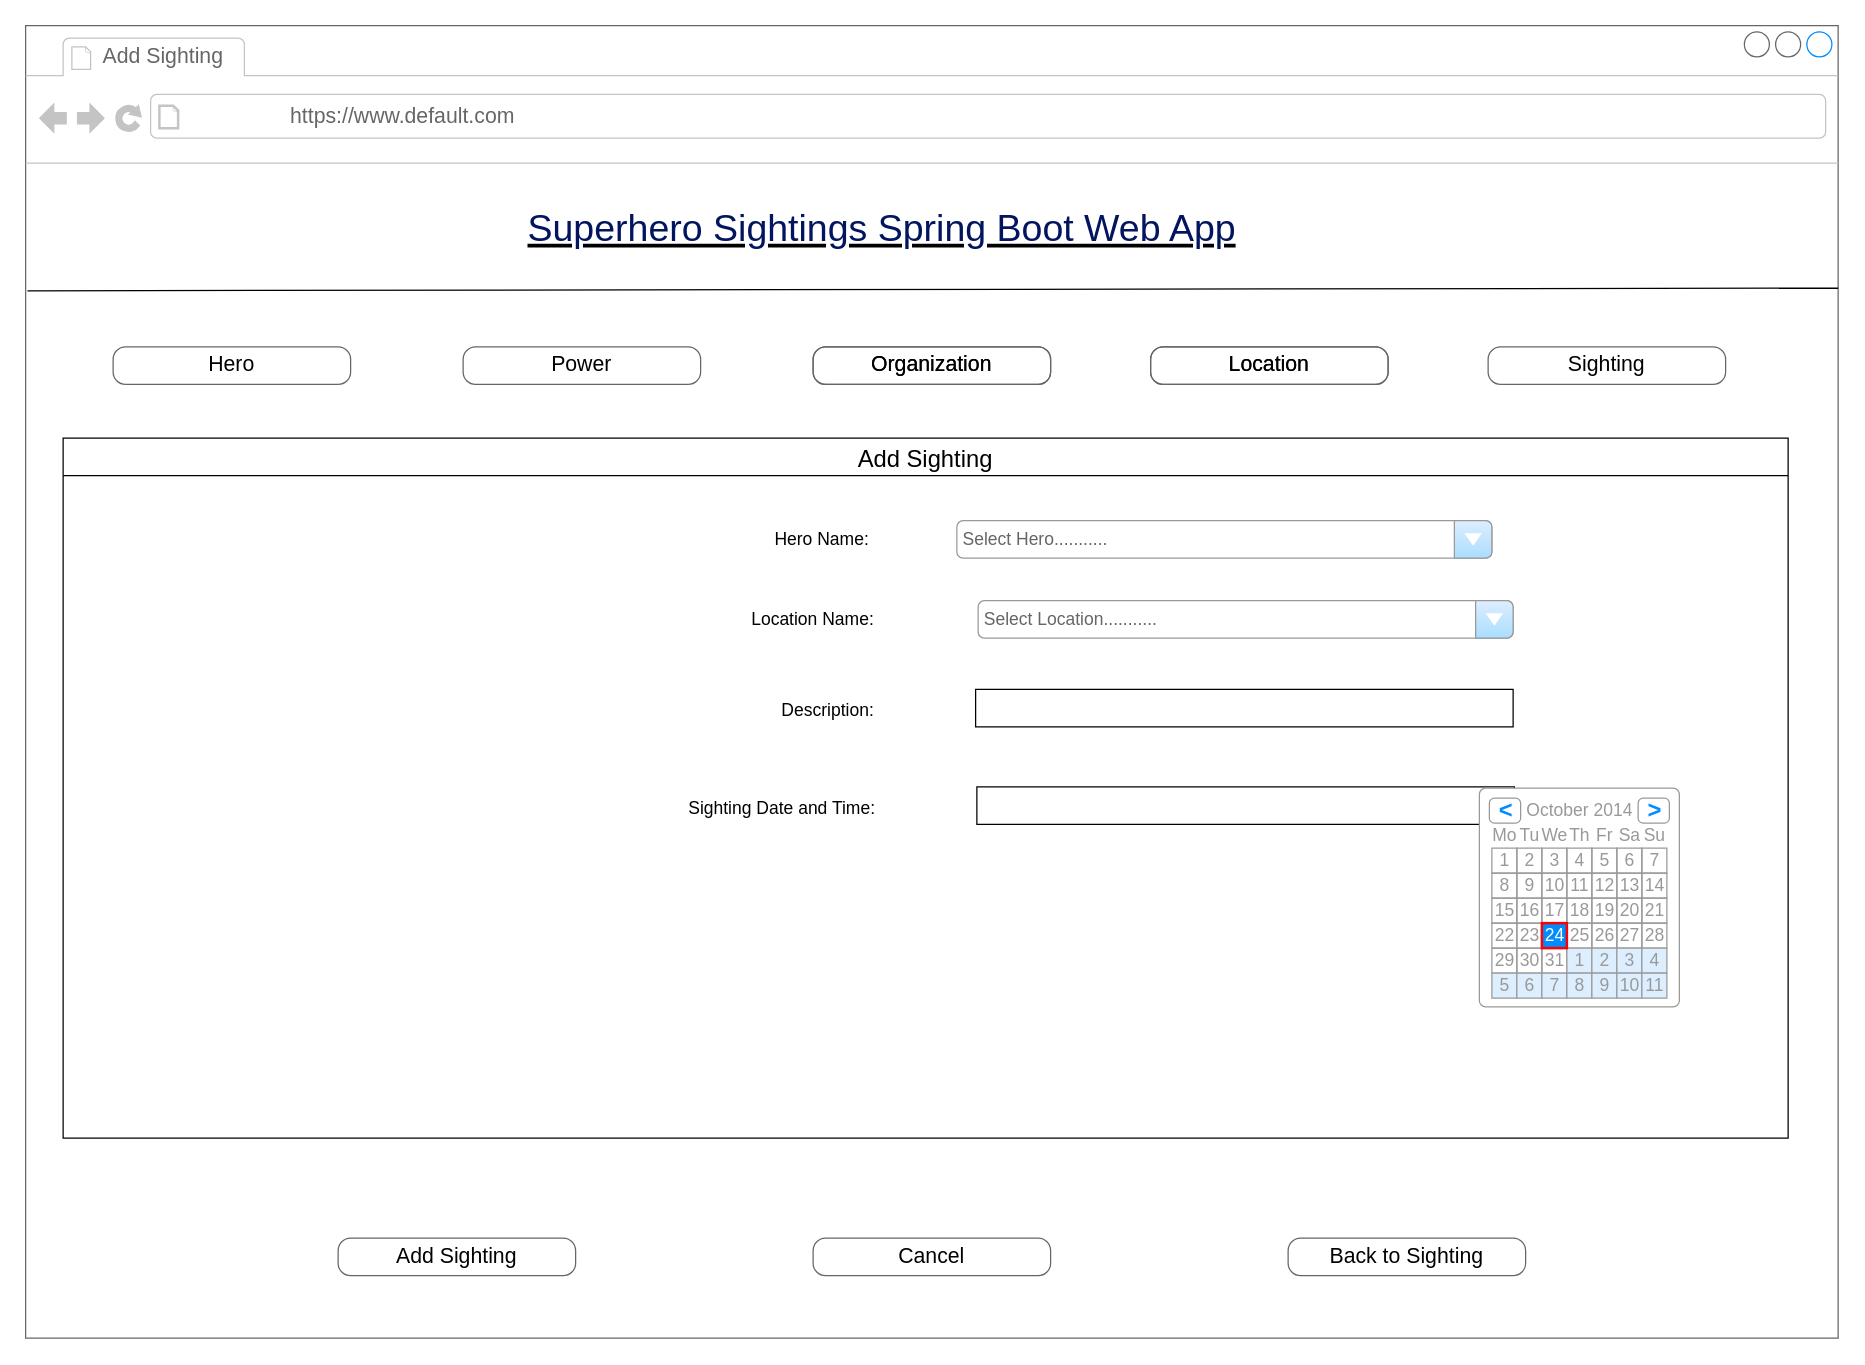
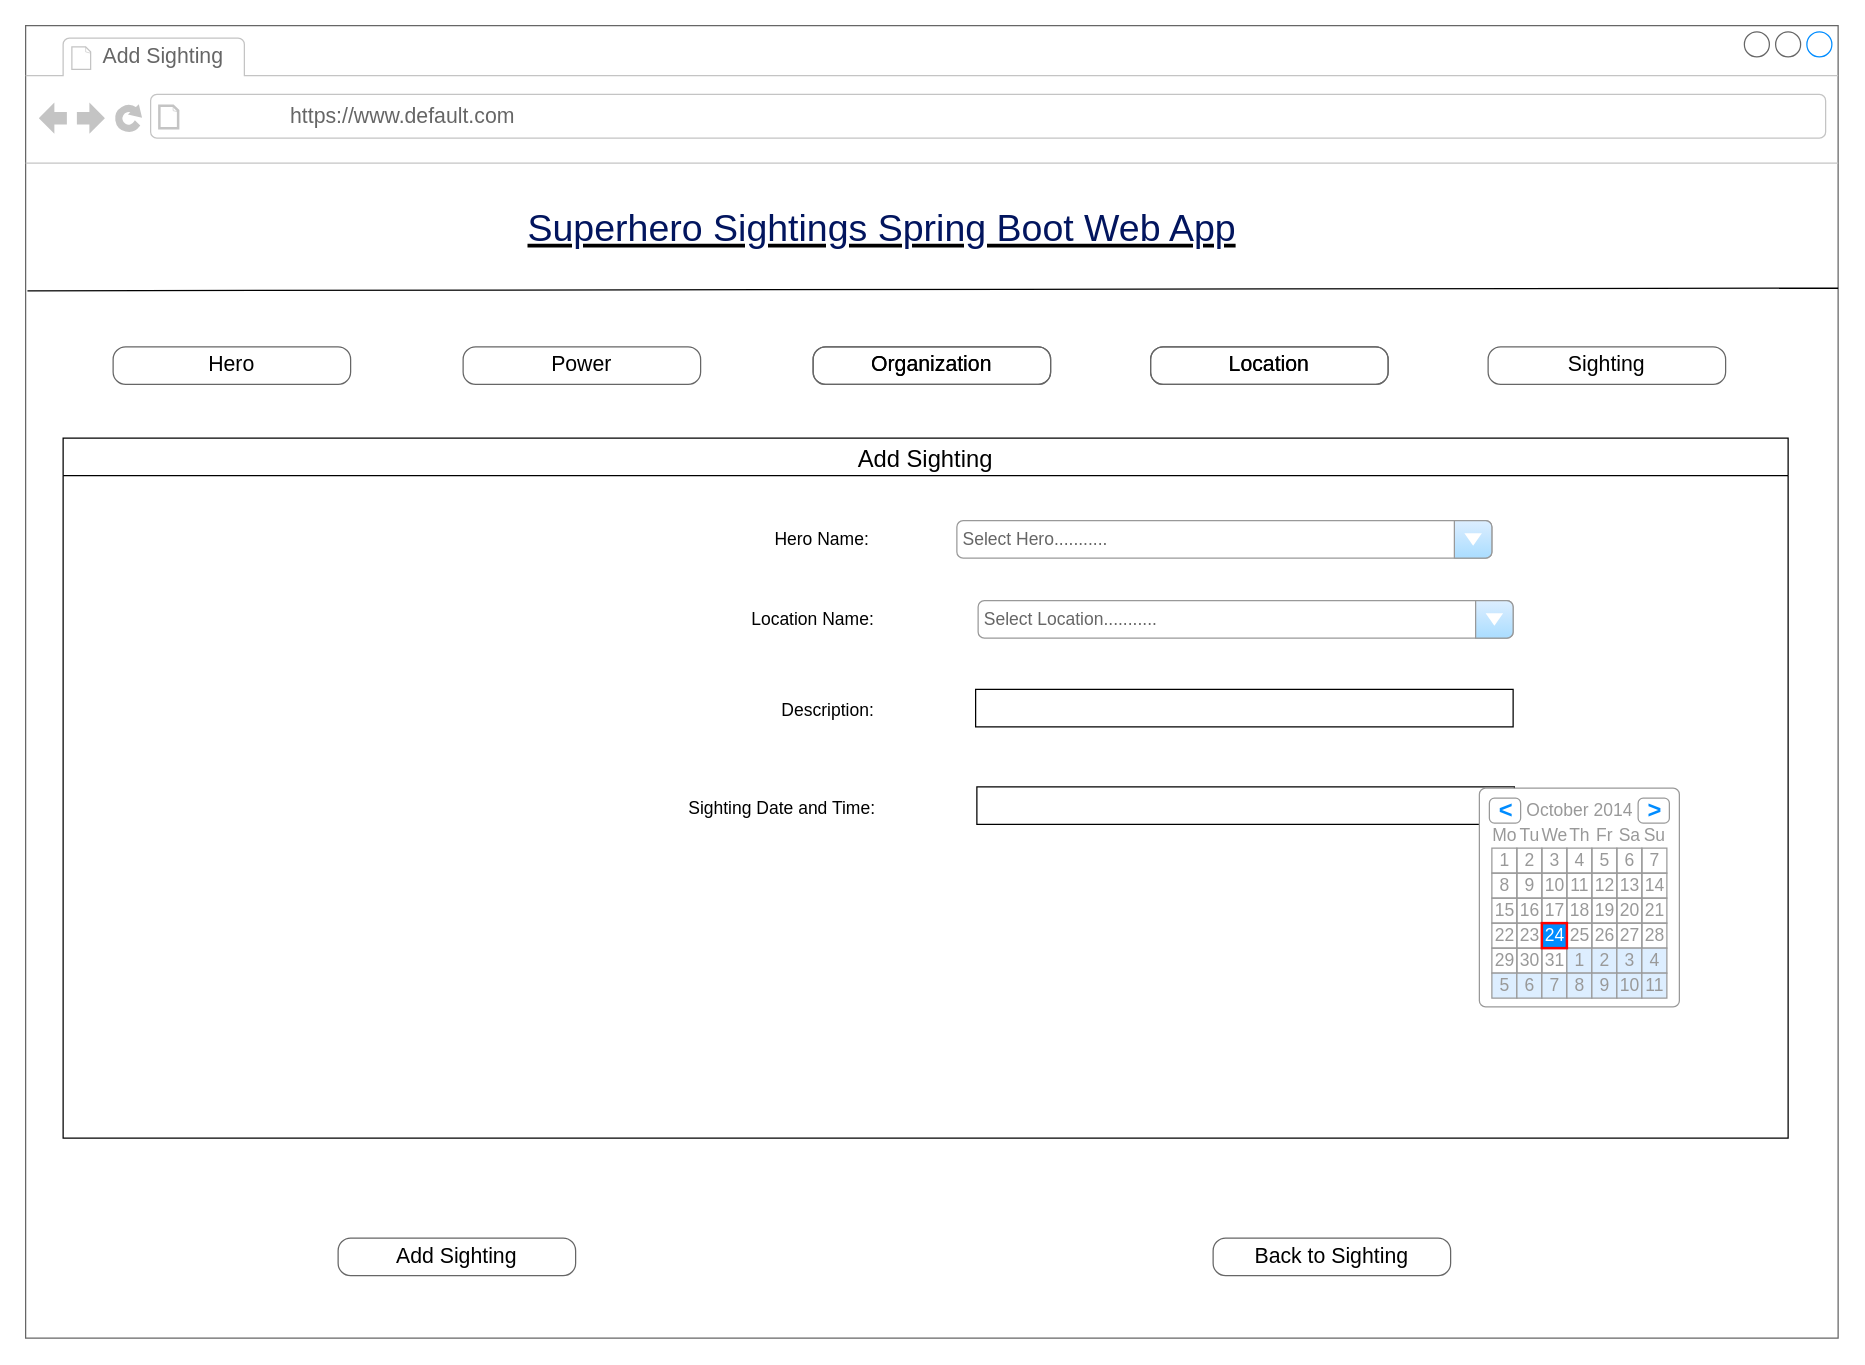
- <mxCell id="18" value="Cancel" style="strokeWidth=1;shadow=0;dashed=0;align=center;html=1;shape=mxgraph.mockup.buttons.button;strokeColor=#666666;mainText=;buttonStyle=round;fontSize=17;fontStyle=0;fillColor=none;whiteSpace=wrap;rounded=0;labelBackgroundColor=none;" parent="2" vertex="1"><mxGeometry x="630" y="970" width="190" height="30" as="geometry" /></mxCell>
- <mxCell id="13" value="Back to Sighting" style="strokeWidth=1;shadow=0;dashed=0;align=center;html=1;shape=mxgraph.mockup.buttons.button;strokeColor=#666666;mainText=;buttonStyle=round;fontSize=17;fontStyle=0;fillColor=none;whiteSpace=wrap;rounded=0;labelBackgroundColor=none;" parent="2" vertex="1"><mxGeometry x="1010" y="970" width="190" height="30" as="geometry" /></mxCell>
+ <mxCell id="13" value="Back to Sighting" style="strokeWidth=1;shadow=0;dashed=0;align=center;html=1;shape=mxgraph.mockup.buttons.button;strokeColor=#666666;mainText=;buttonStyle=round;fontSize=17;fontStyle=0;fillColor=none;whiteSpace=wrap;rounded=0;labelBackgroundColor=none;" parent="2" vertex="1"><mxGeometry x="950" y="970" width="190" height="30" as="geometry" /></mxCell>
